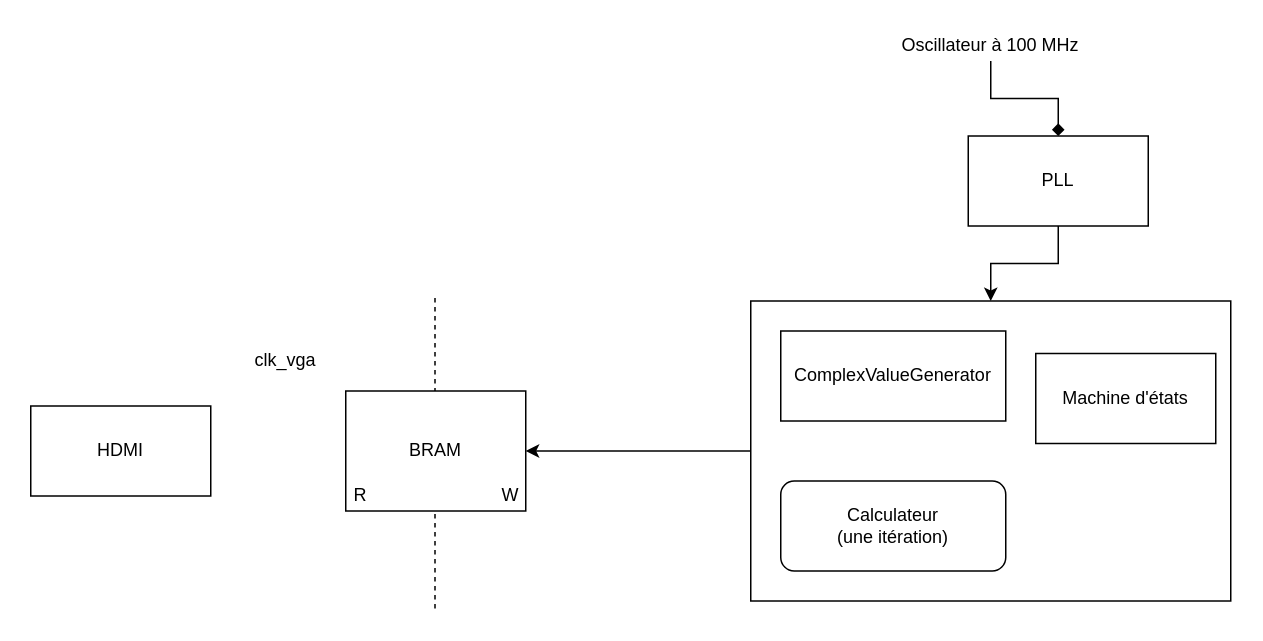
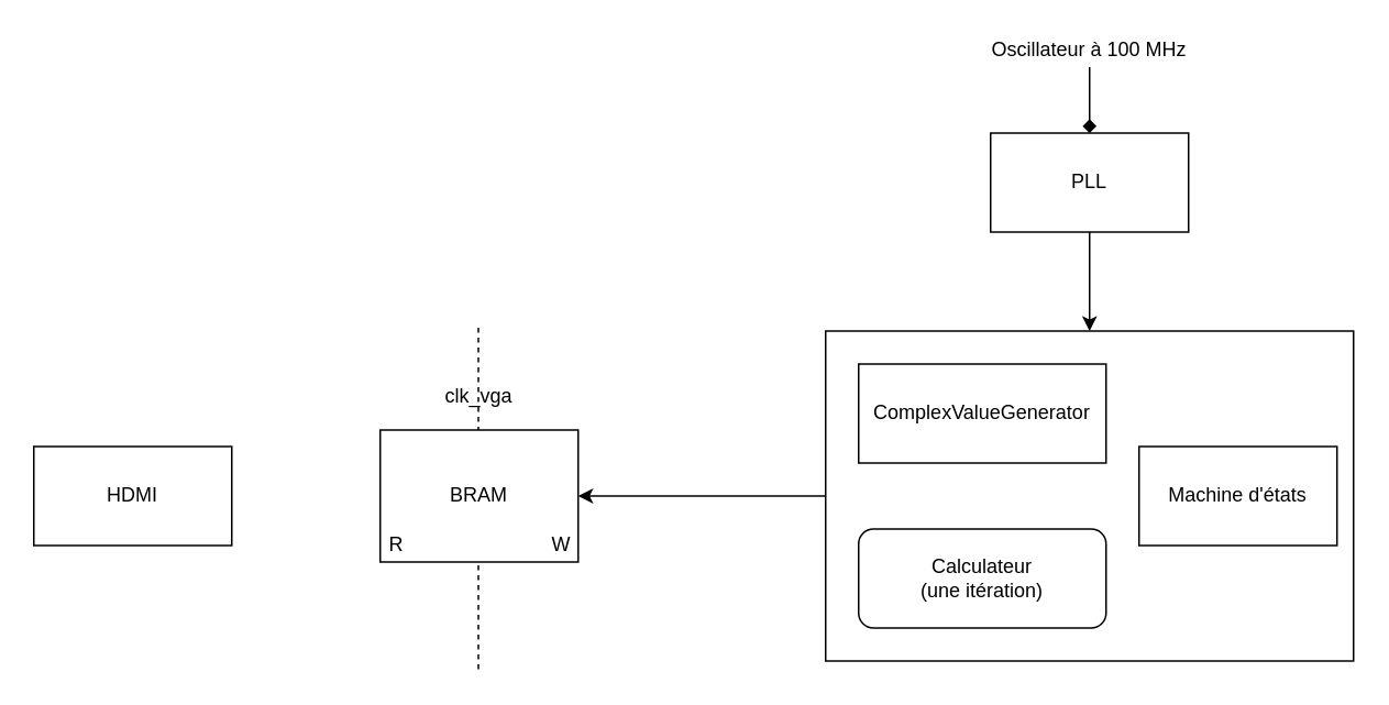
- <mxCell id="10" value="PLL" style="rounded=0;whiteSpace=wrap;html=1;" parent="1" vertex="1"><mxGeometry x="645" y="90" width="120" height="60" as="geometry" /></mxCell>
+ <mxCell id="10" value="PLL" style="rounded=0;whiteSpace=wrap;html=1;" parent="1" vertex="1"><mxGeometry x="600" y="80" width="120" height="60" as="geometry" /></mxCell>
- <mxCell id="11" value="clk_vga" style="text;html=1;strokeColor=none;fillColor=none;align=center;verticalAlign=middle;whiteSpace=wrap;rounded=0;" parent="1" vertex="1"><mxGeometry x="170" y="230" width="40" height="20" as="geometry" /></mxCell>
+ <mxCell id="11" value="clk_vga" style="text;html=1;strokeColor=none;fillColor=none;align=center;verticalAlign=middle;whiteSpace=wrap;rounded=0;" parent="1" vertex="1"><mxGeometry x="270" y="230" width="40" height="20" as="geometry" /></mxCell>
- <mxCell id="8" value="Machine d'états" style="rounded=0;whiteSpace=wrap;html=1;" parent="1" vertex="1"><mxGeometry x="690" y="235" width="120" height="60" as="geometry" /></mxCell>
+ <mxCell id="8" value="Machine d'états" style="rounded=0;whiteSpace=wrap;html=1;" parent="1" vertex="1"><mxGeometry x="690" y="270" width="120" height="60" as="geometry" /></mxCell>
